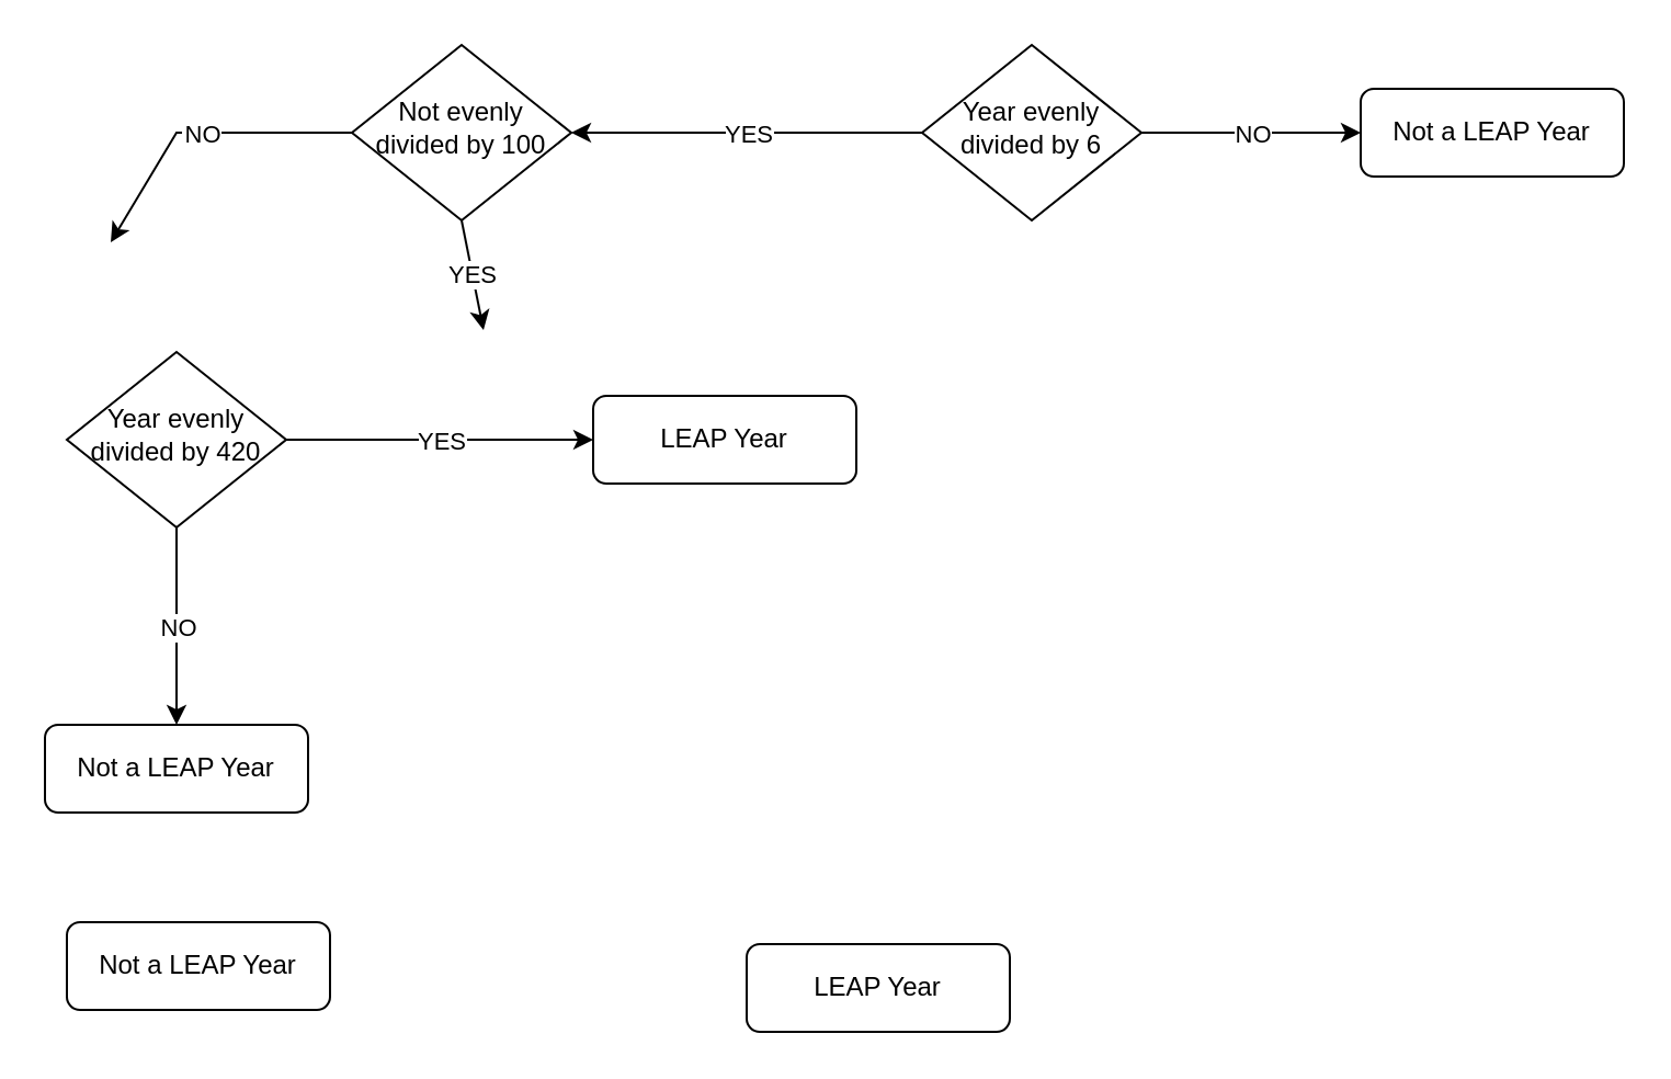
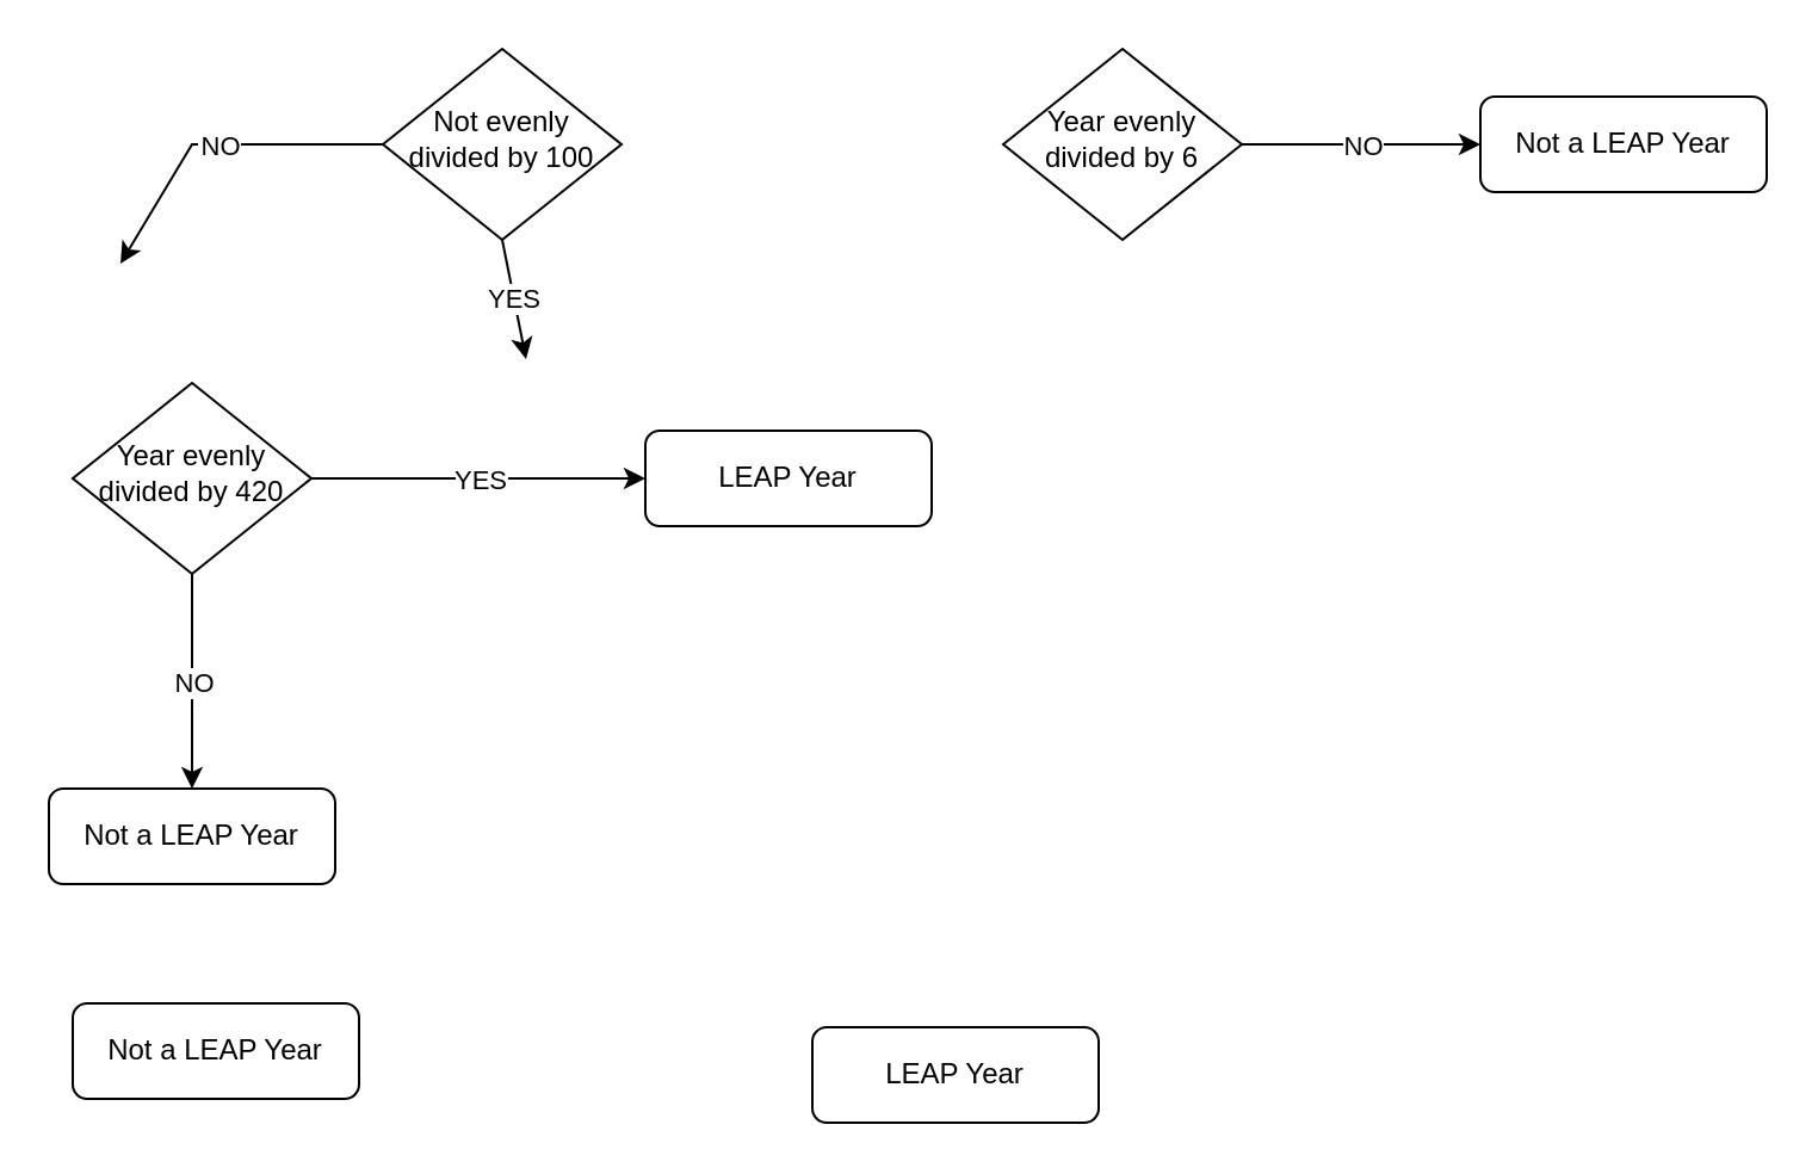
- <mxCell id="12" value="" style="endArrow=classic;html=1;rounded=0;fontSize=11;jumpSize=3;exitX=0;exitY=0.5;exitDx=0;exitDy=0;entryX=1;entryY=0.5;entryDx=0;entryDy=0;" edge="1" parent="1" source="2" target="5"><mxGeometry relative="1" as="geometry"><mxPoint x="290" y="280" as="sourcePoint" /><mxPoint x="450" y="280" as="targetPoint" /></mxGeometry></mxCell>
- <mxCell id="13" value="YES" style="edgeLabel;resizable=0;html=1;align=center;verticalAlign=middle;fontSize=11;" connectable="0" vertex="1" parent="12"><mxGeometry relative="1" as="geometry" /></mxCell>
